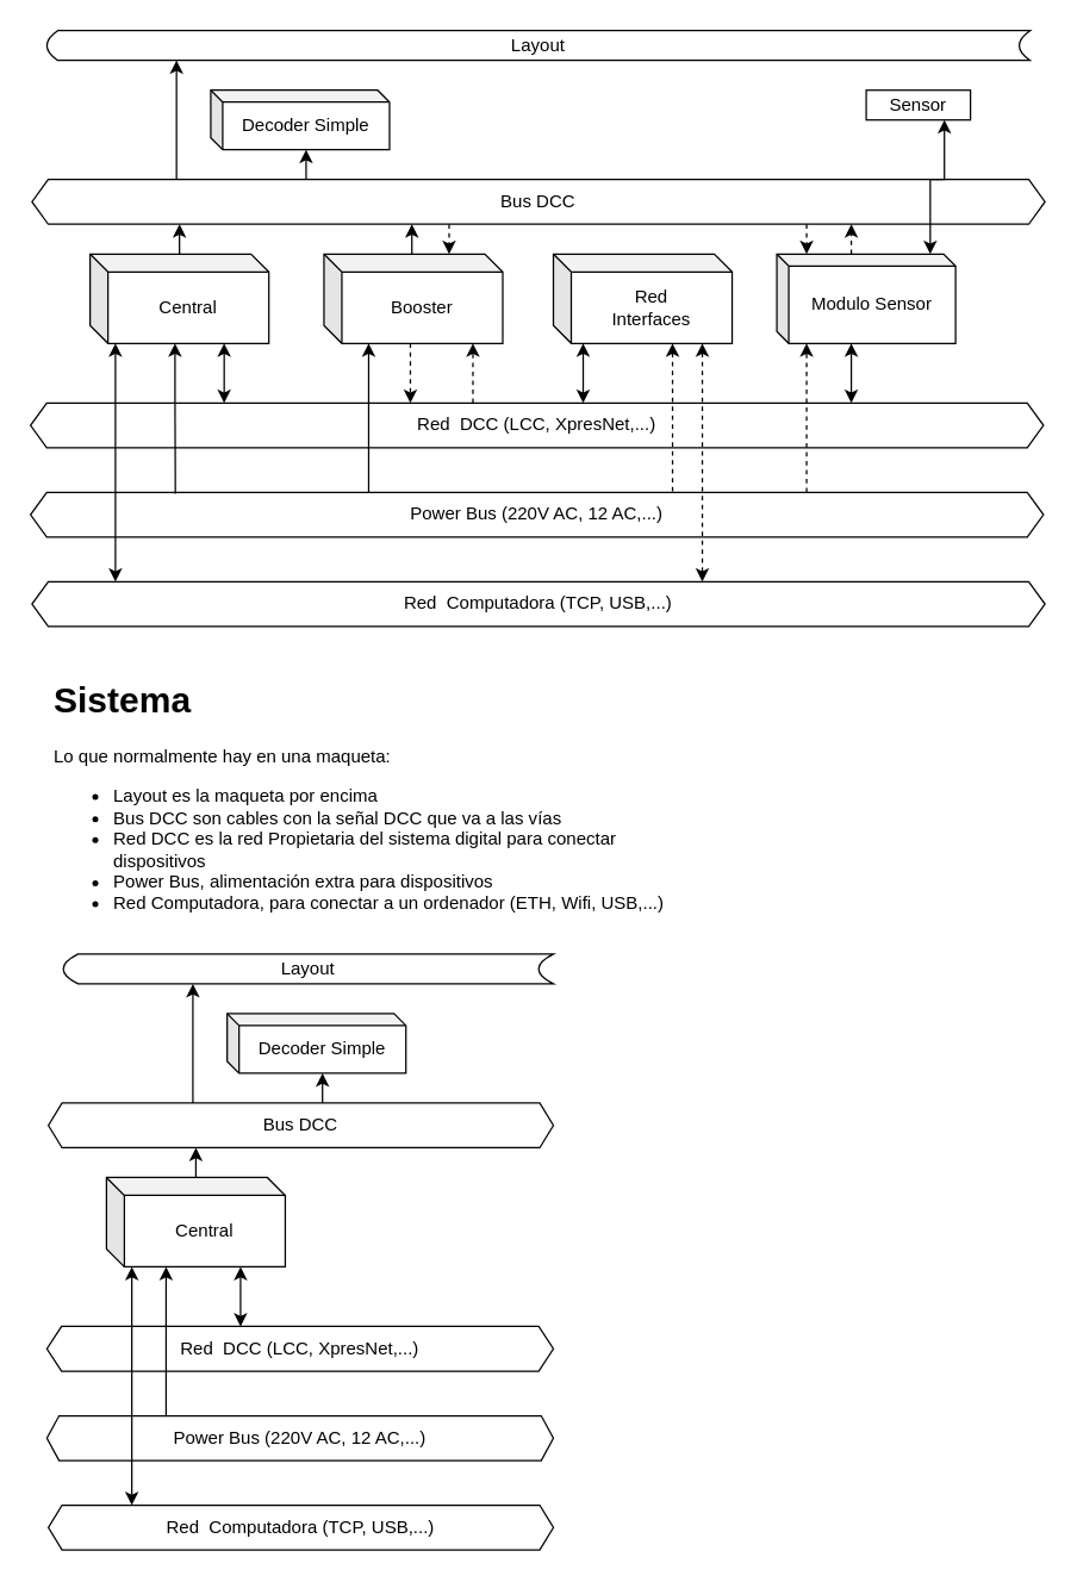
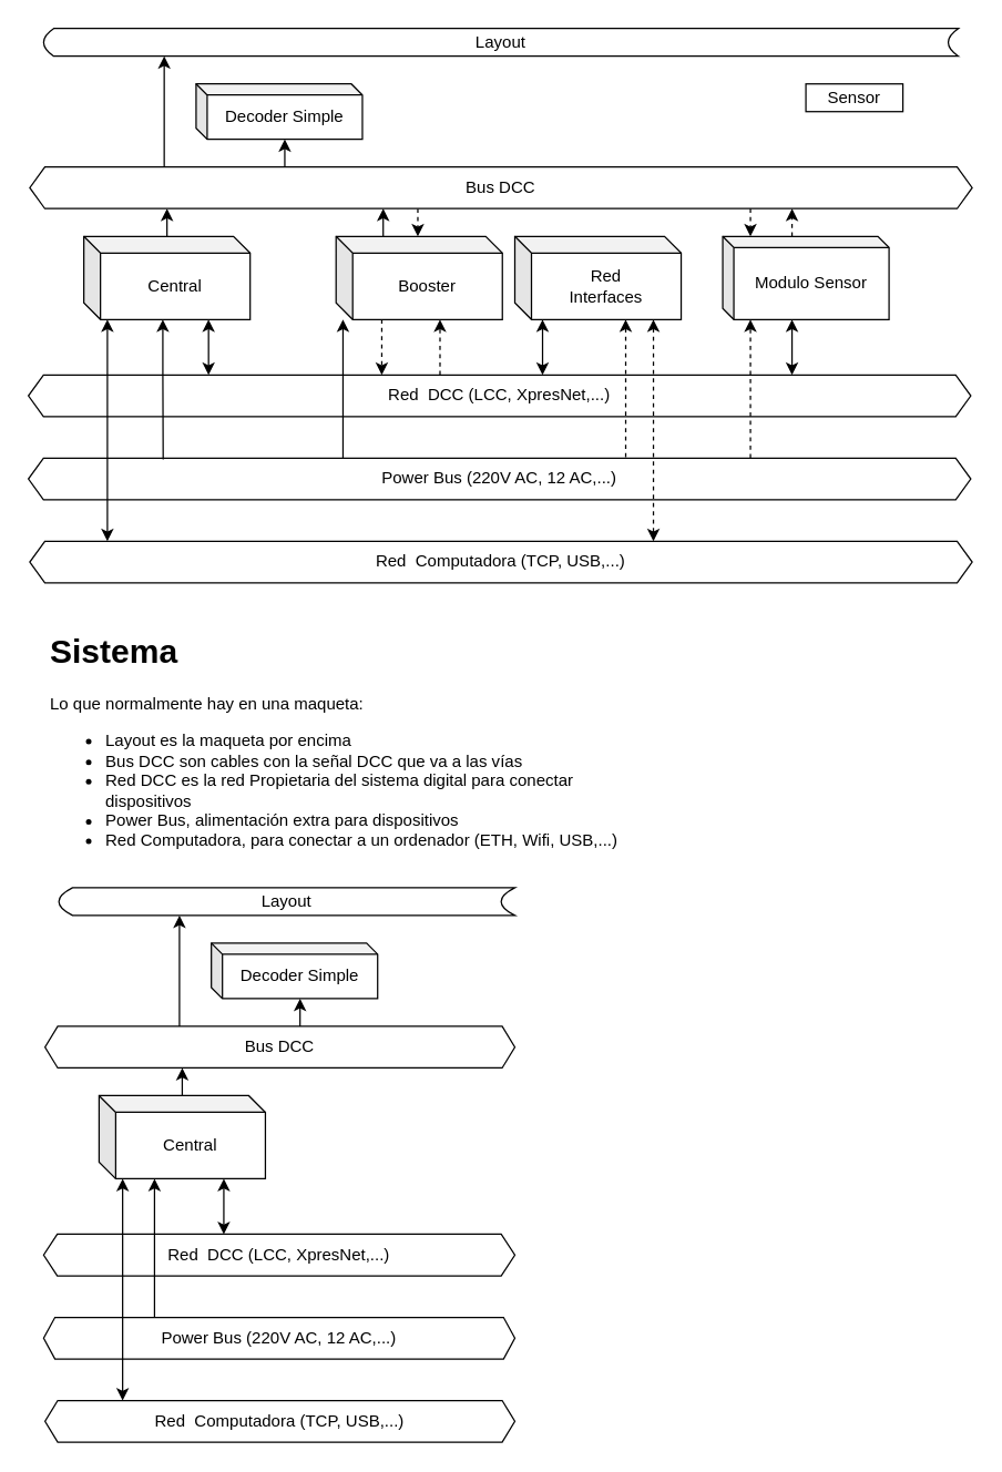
- <mxCell id="27" style="edgeStyle=orthogonalEdgeStyle;rounded=0;orthogonalLoop=1;jettySize=auto;html=1;entryX=0.75;entryY=1;entryDx=0;entryDy=0;startArrow=classic;startFill=1;endArrow=classic;endFill=1;" edge="1" parent="1" source="30" target="31"><mxGeometry relative="1" as="geometry"><Array as="points"><mxPoint x="624" y="120" /></Array></mxGeometry></mxCell>
- <mxCell id="19" value="Booster" style="shape=cube;whiteSpace=wrap;html=1;boundedLbl=1;backgroundOutline=1;darkOpacity=0.05;darkOpacity2=0.1;size=12;" vertex="1" parent="1"><mxGeometry x="217" y="170" width="120" height="60" as="geometry" /></mxCell>
+ <mxCell id="19" value="Booster" style="shape=cube;whiteSpace=wrap;html=1;boundedLbl=1;backgroundOutline=1;darkOpacity=0.05;darkOpacity2=0.1;size=12;" vertex="1" parent="1"><mxGeometry x="242" y="170" width="120" height="60" as="geometry" /></mxCell>
